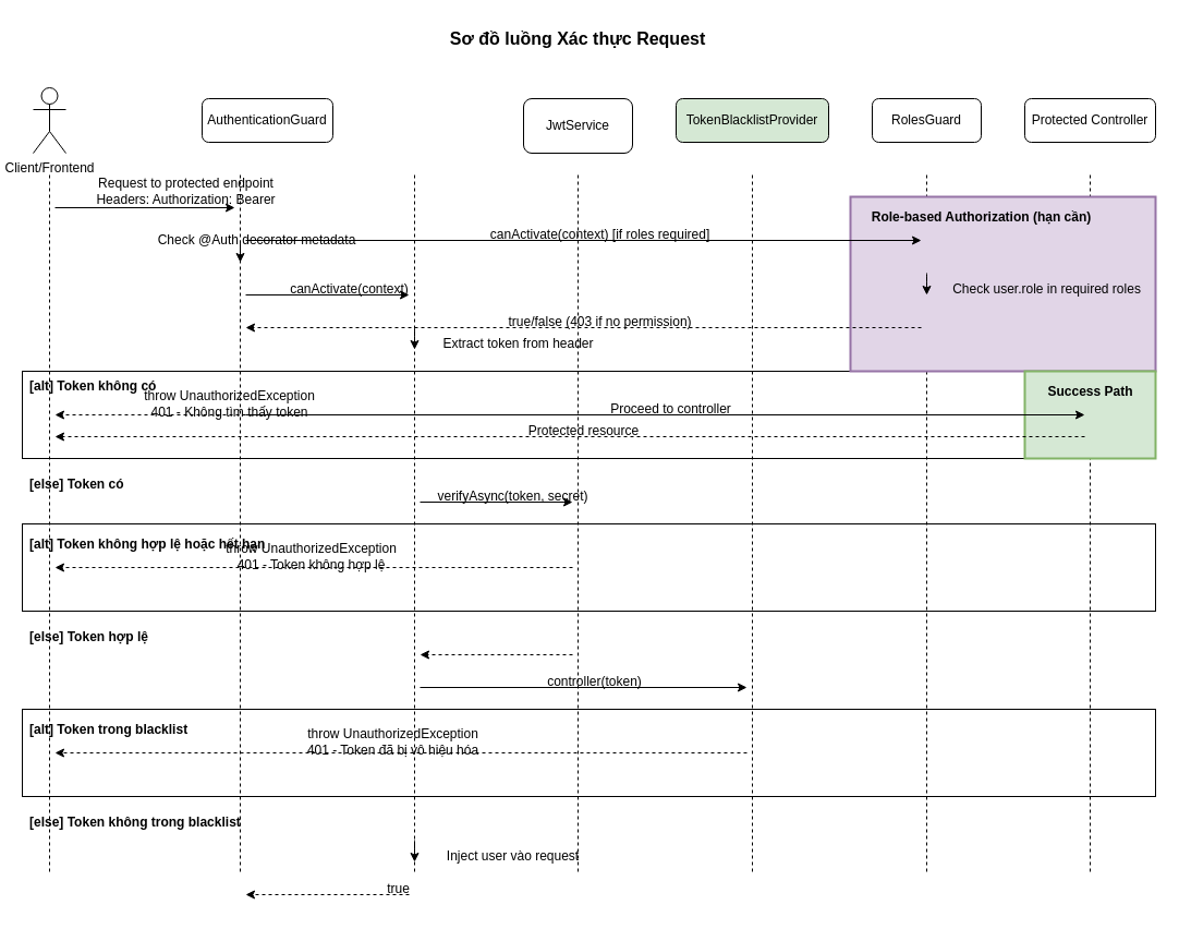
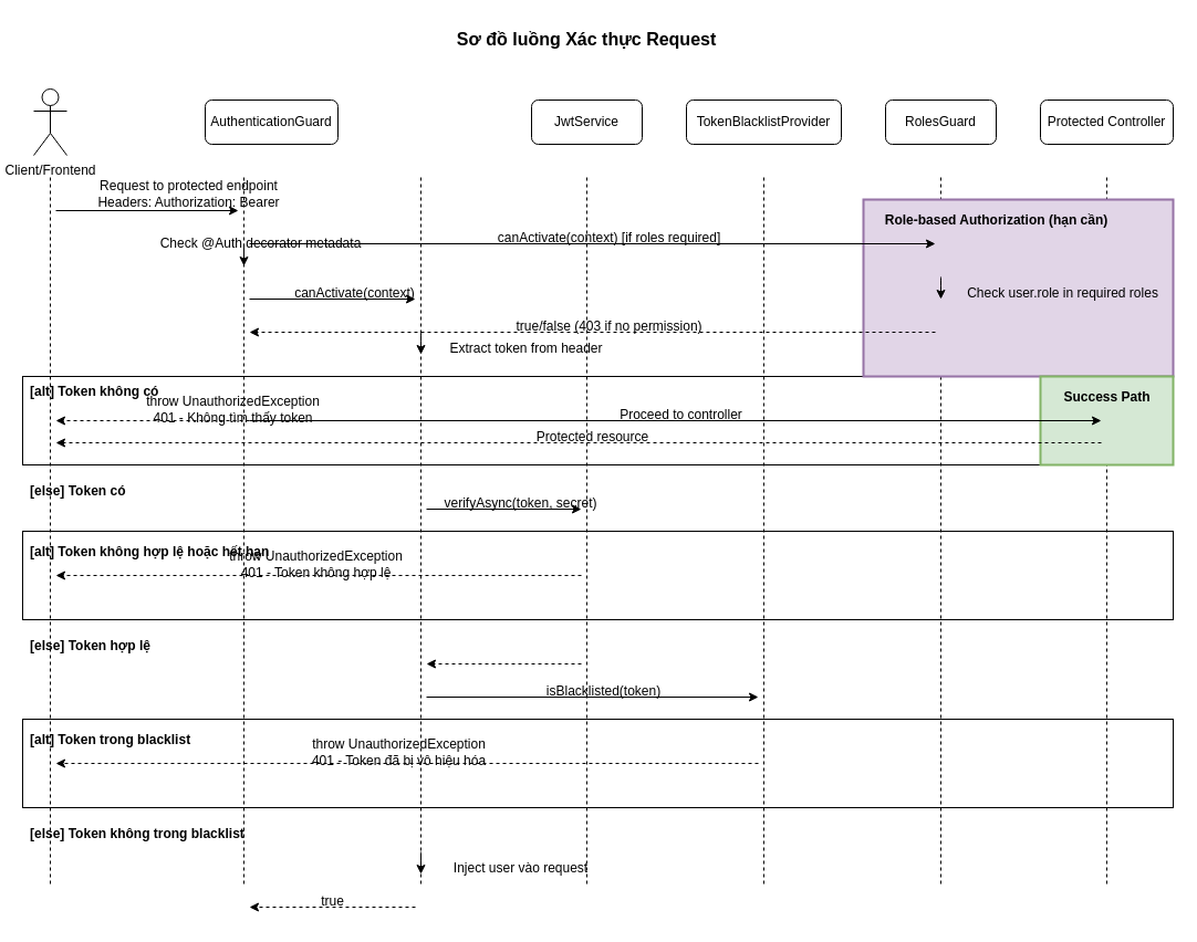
- <mxCell id="6" value="TokenBlacklistProvider" style="rounded=1;whiteSpace=wrap;html=1;fillColor=#d5e8d4;" parent="1" vertex="1"><mxGeometry x="620" y="90" width="140" height="40" as="geometry" /></mxCell>
+ <mxCell id="6" value="TokenBlacklistProvider" style="rounded=1;whiteSpace=wrap;html=1;" parent="1" vertex="1"><mxGeometry x="620" y="90" width="140" height="40" as="geometry" /></mxCell>
- <mxCell id="5" value="JwtService" style="rounded=1;whiteSpace=wrap;html=1;" parent="1" vertex="1"><mxGeometry x="480" y="90" width="100" height="50" as="geometry" /></mxCell>
+ <mxCell id="5" value="JwtService" style="rounded=1;whiteSpace=wrap;html=1;" parent="1" vertex="1"><mxGeometry x="480" y="90" width="100" height="40" as="geometry" /></mxCell>
- <mxCell id="38" value="controller(token)" style="text;html=1;align=center;verticalAlign=middle;resizable=0;points=[];autosize=1;strokeColor=none;fillColor=none;" parent="1" vertex="1"><mxGeometry x="490" y="610" width="110" height="30" as="geometry" /></mxCell>
+ <mxCell id="38" value="isBlacklisted(token)" style="text;html=1;align=center;verticalAlign=middle;resizable=0;points=[];autosize=1;strokeColor=none;fillColor=none;" parent="1" vertex="1"><mxGeometry x="490" y="610" width="110" height="30" as="geometry" /></mxCell>
- <mxCell id="47" value="true" style="text;html=1;align=center;verticalAlign=middle;resizable=0;points=[];autosize=1;strokeColor=none;fillColor=none;" parent="1" vertex="1"><mxGeometry x="350" y="800" width="30" height="30" as="geometry" /></mxCell>
+ <mxCell id="47" value="true" style="text;html=1;align=center;verticalAlign=middle;resizable=0;points=[];autosize=1;strokeColor=none;fillColor=none;" parent="1" vertex="1"><mxGeometry x="285" y="800" width="30" height="30" as="geometry" /></mxCell>
